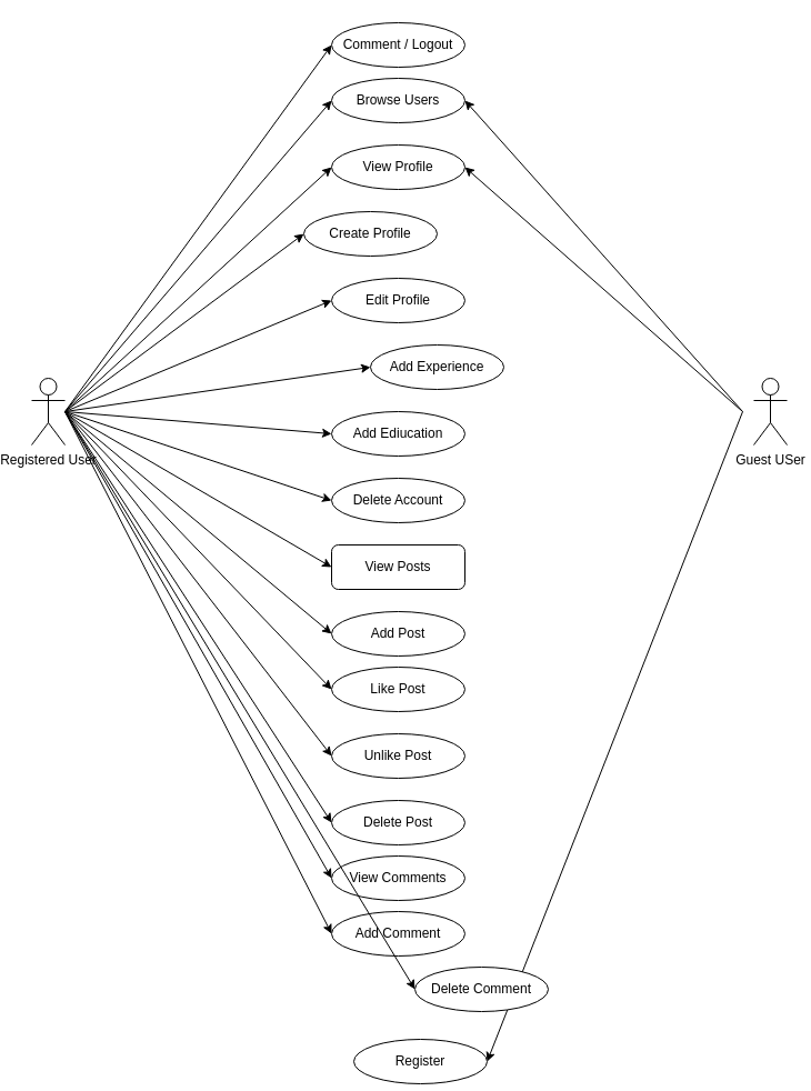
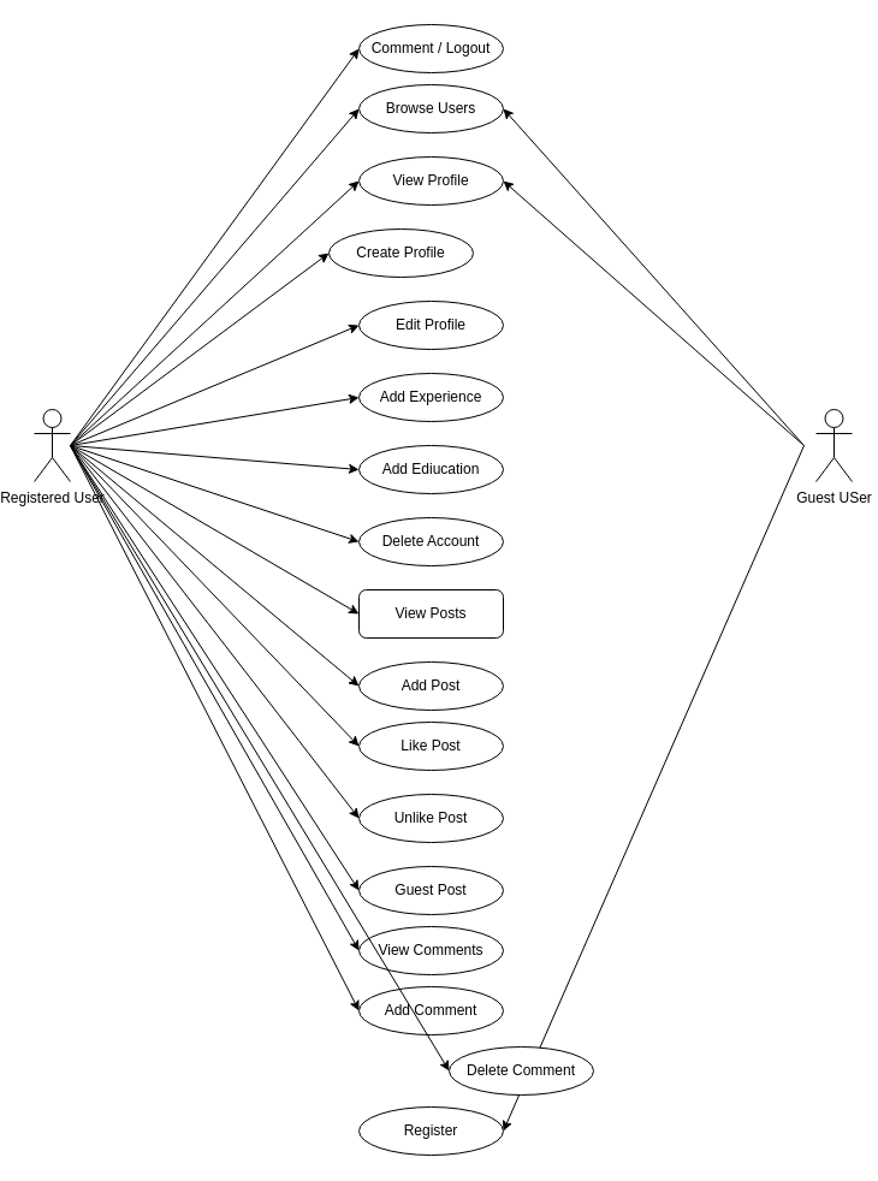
- <mxCell id="8" value="Add Experience" style="ellipse;whiteSpace=wrap;html=1;" parent="1" vertex="1"><mxGeometry x="325" y="310" width="120" height="40" as="geometry" /></mxCell>
+ <mxCell id="8" value="Add Experience" style="ellipse;whiteSpace=wrap;html=1;" parent="1" vertex="1"><mxGeometry x="290" y="310" width="120" height="40" as="geometry" /></mxCell>
- <mxCell id="15" value="Delete Post" style="ellipse;whiteSpace=wrap;html=1;" parent="1" vertex="1"><mxGeometry x="290" y="720" width="120" height="40" as="geometry" /></mxCell>
+ <mxCell id="15" value="Guest Post" style="ellipse;whiteSpace=wrap;html=1;" parent="1" vertex="1"><mxGeometry x="290" y="720" width="120" height="40" as="geometry" /></mxCell>
- <mxCell id="37" value="Register" style="ellipse;whiteSpace=wrap;html=1;" parent="1" vertex="1"><mxGeometry x="310" y="935" width="120" height="40" as="geometry" /></mxCell>
+ <mxCell id="37" value="Register" style="ellipse;whiteSpace=wrap;html=1;" parent="1" vertex="1"><mxGeometry x="290" y="920" width="120" height="40" as="geometry" /></mxCell>
